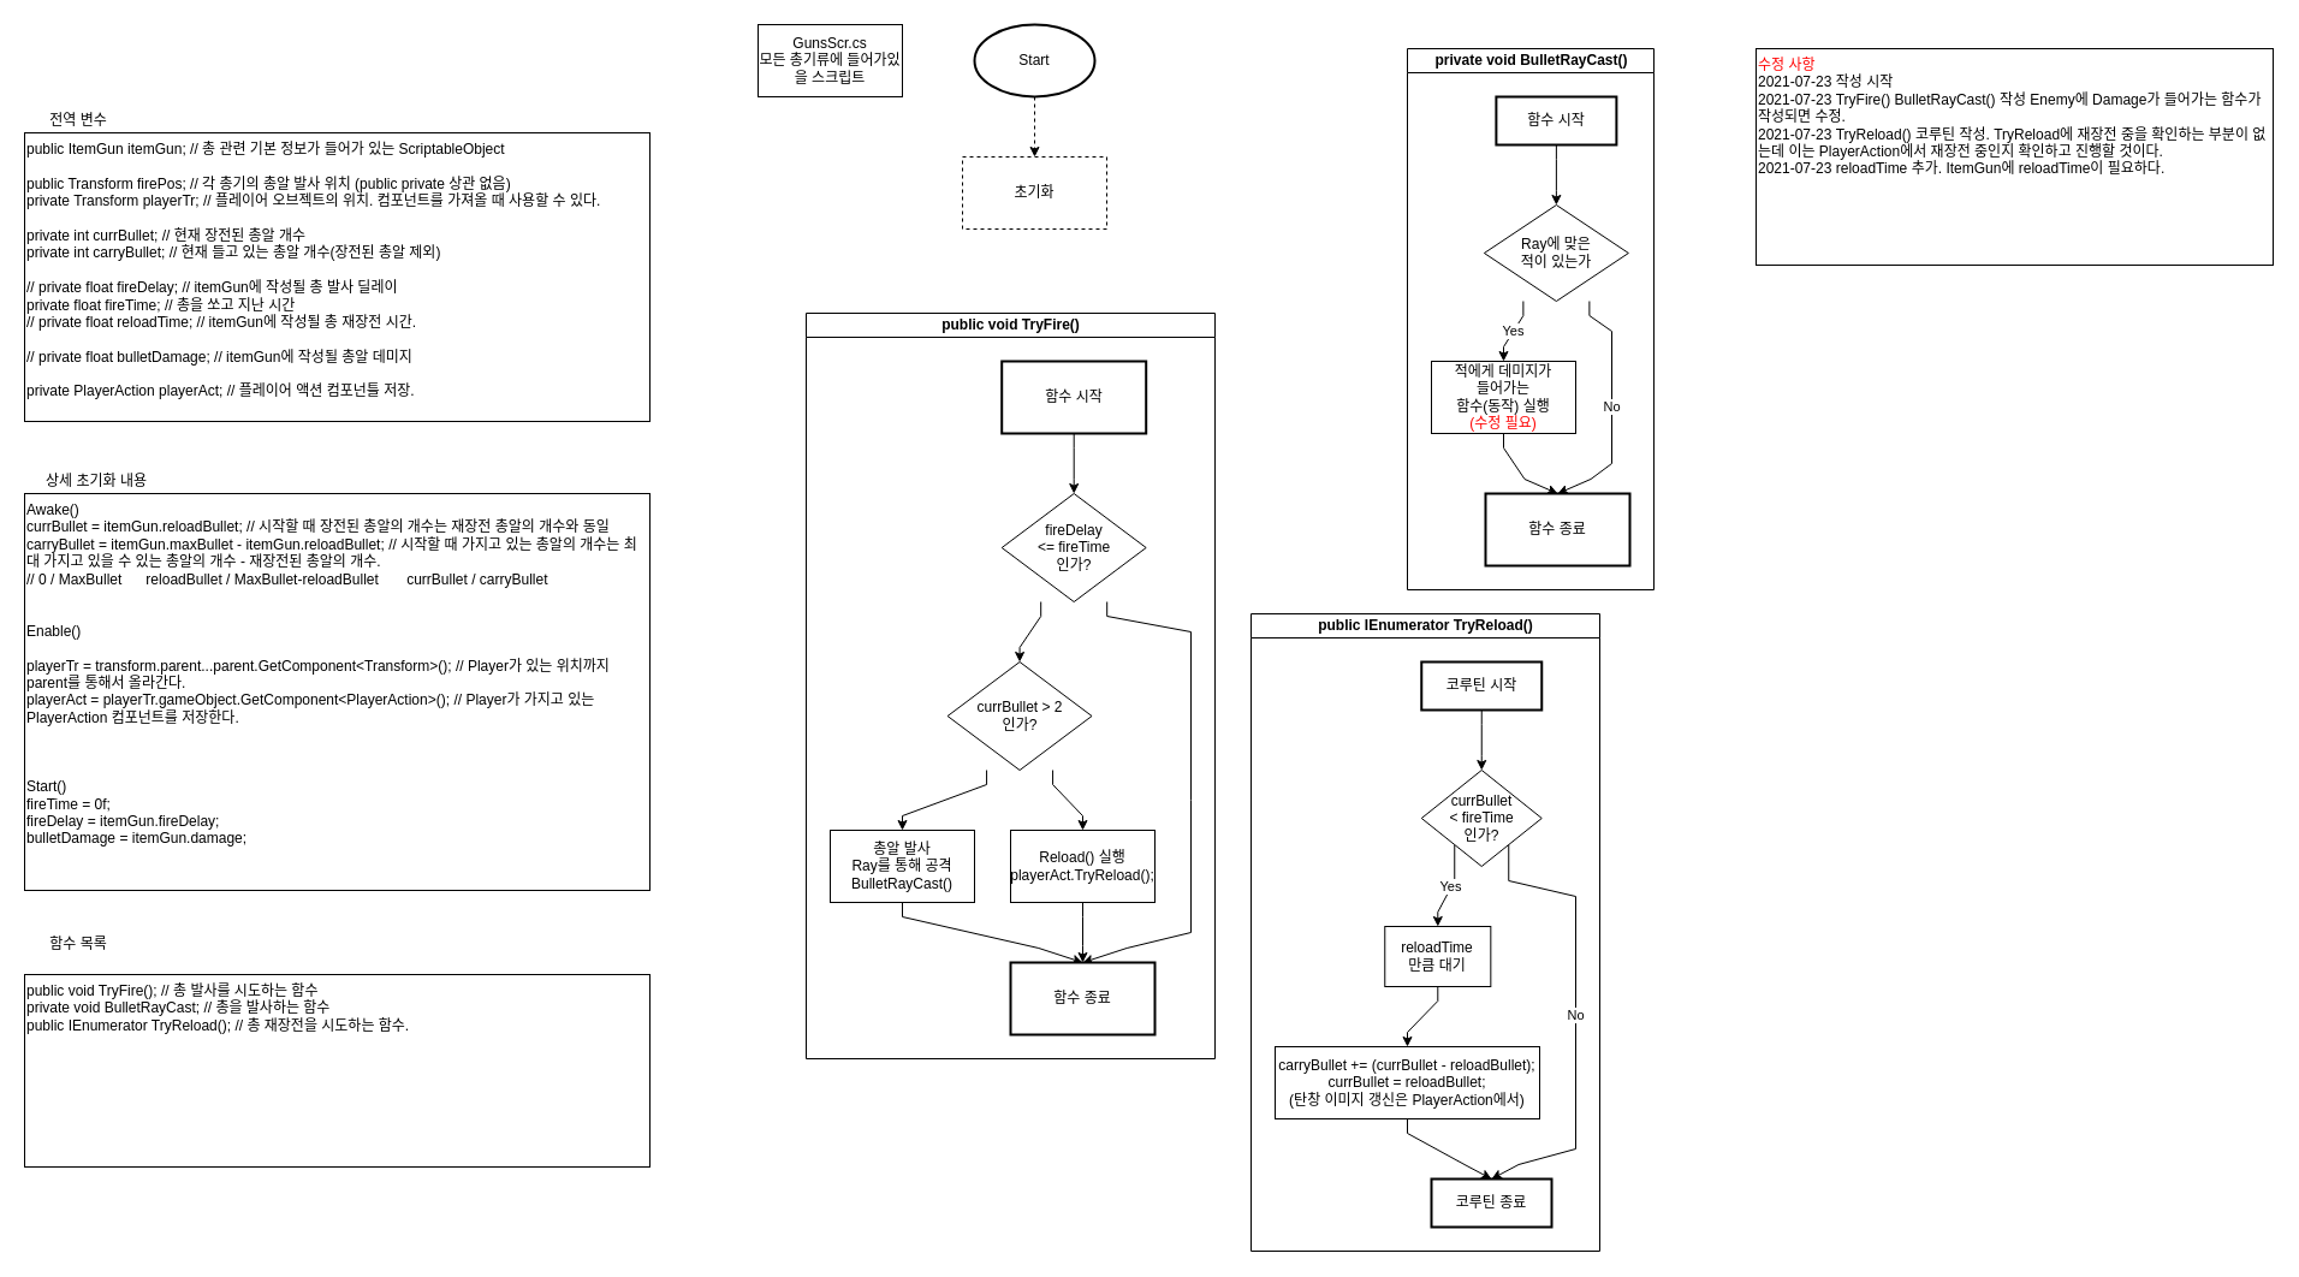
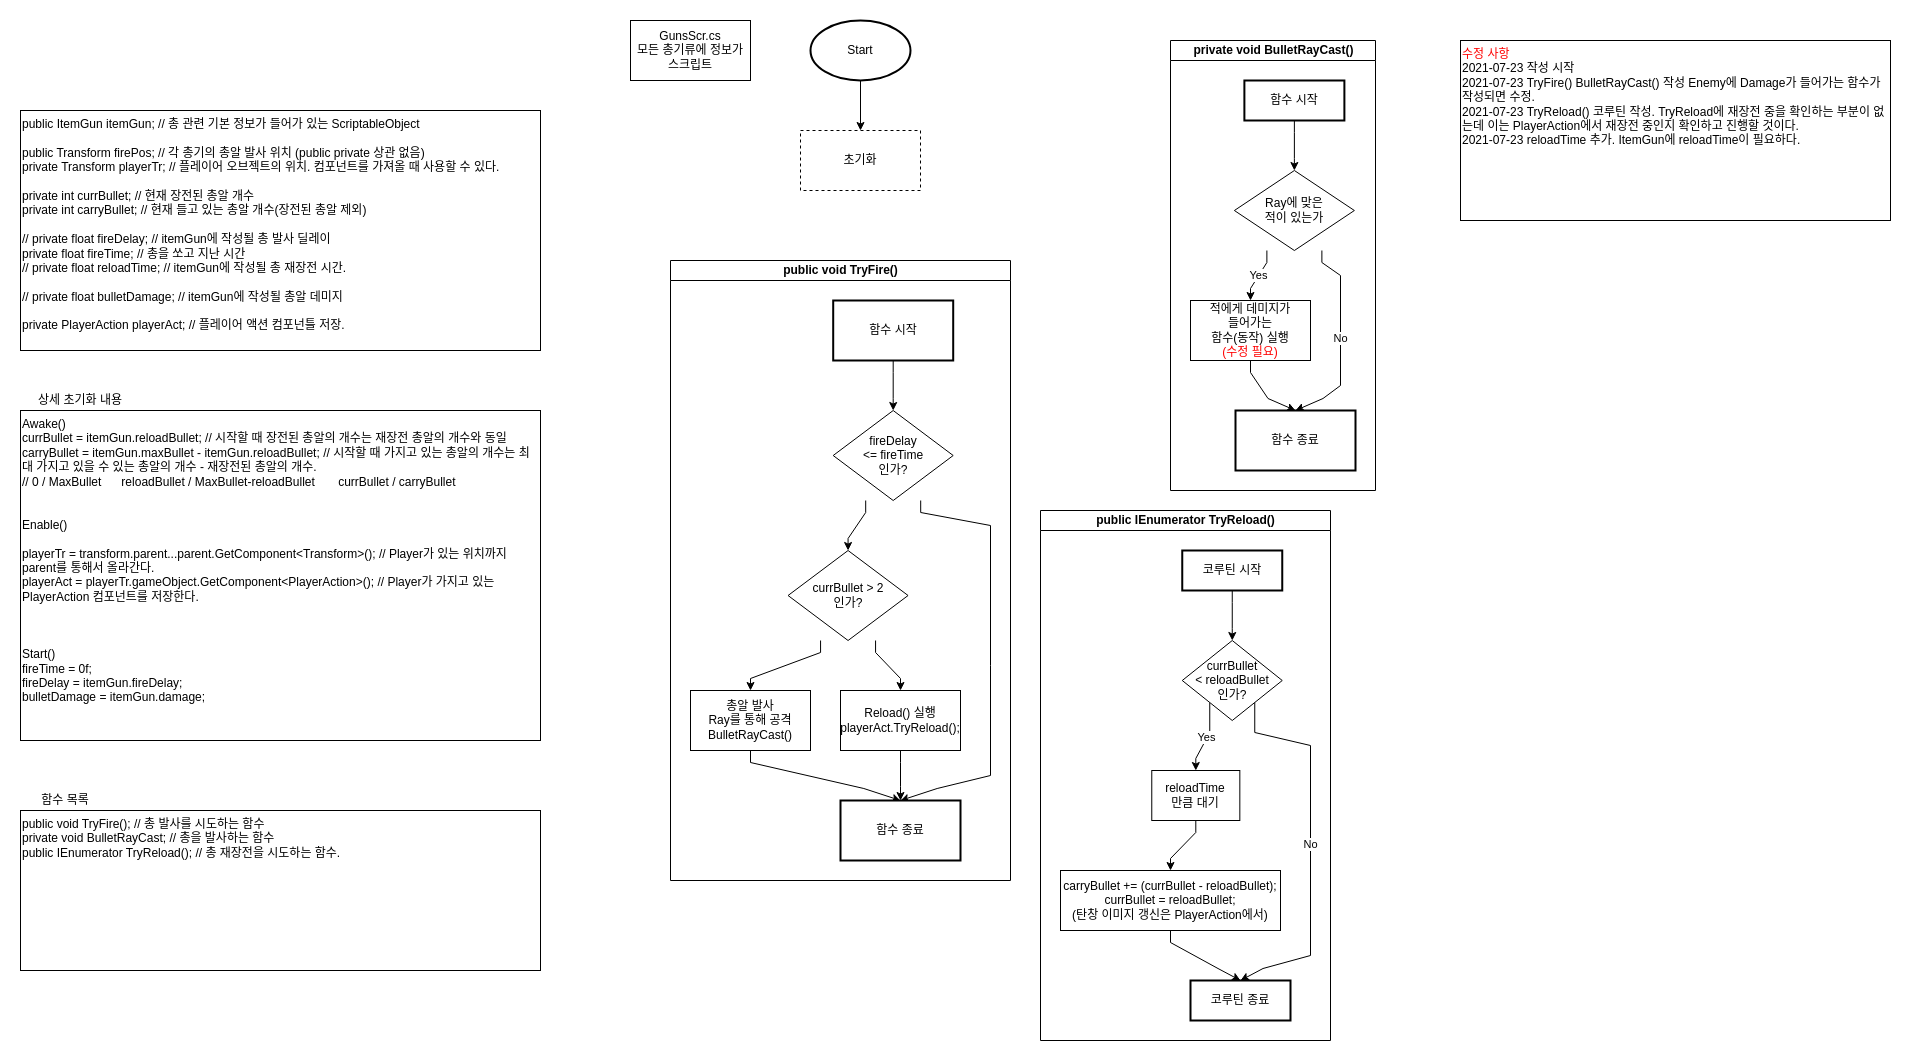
- <mxCell id="2" value="GunsScr.cs&lt;br&gt;모든 총기류에 들어가있을 스크립트" style="rounded=0;whiteSpace=wrap;html=1;" parent="1" vertex="1"><mxGeometry x="630" y="20" width="120" height="60" as="geometry" /></mxCell>
+ <mxCell id="2" value="GunsScr.cs&lt;br&gt;모든 총기류에 정보가 스크립트" style="rounded=0;whiteSpace=wrap;html=1;" parent="1" vertex="1"><mxGeometry x="630" y="20" width="120" height="60" as="geometry" /></mxCell>
- <mxCell id="10" value="전역 변수" style="text;html=1;strokeColor=none;fillColor=none;align=center;verticalAlign=middle;whiteSpace=wrap;rounded=0;" parent="1" vertex="1"><mxGeometry x="20" y="90" width="90" height="20" as="geometry" /></mxCell>
- <mxCell id="3" value="" style="edgeStyle=orthogonalEdgeStyle;rounded=0;orthogonalLoop=1;jettySize=auto;html=1;dashed=1;" parent="1" source="4" target="6" edge="1"><mxGeometry relative="1" as="geometry" /></mxCell>
+ <mxCell id="3" value="" style="edgeStyle=orthogonalEdgeStyle;rounded=0;orthogonalLoop=1;jettySize=auto;html=1;" parent="1" source="4" target="6" edge="1"><mxGeometry relative="1" as="geometry" /></mxCell>
- <mxCell id="41" value="currBullet&lt;br&gt;&amp;lt; fireTime&lt;br&gt;인가?" style="rhombus;whiteSpace=wrap;html=1;align=center;" vertex="1" parent="36"><mxGeometry x="141.753" y="130" width="100" height="80" as="geometry" /></mxCell>
+ <mxCell id="41" value="currBullet&lt;br&gt;&amp;lt; reloadBullet&lt;br&gt;인가?" style="rhombus;whiteSpace=wrap;html=1;align=center;" vertex="1" parent="36"><mxGeometry x="141.753" y="130" width="100" height="80" as="geometry" /></mxCell>
- <mxCell id="35" value="함수 목록" style="text;html=1;strokeColor=none;fillColor=none;align=center;verticalAlign=middle;whiteSpace=wrap;rounded=0;" vertex="1" parent="1"><mxGeometry x="20" y="775" width="90" height="20" as="geometry" /></mxCell>
+ <mxCell id="35" value="함수 목록" style="text;html=1;strokeColor=none;fillColor=none;align=center;verticalAlign=middle;whiteSpace=wrap;rounded=0;" vertex="1" parent="1"><mxGeometry x="20" y="790" width="90" height="20" as="geometry" /></mxCell>
